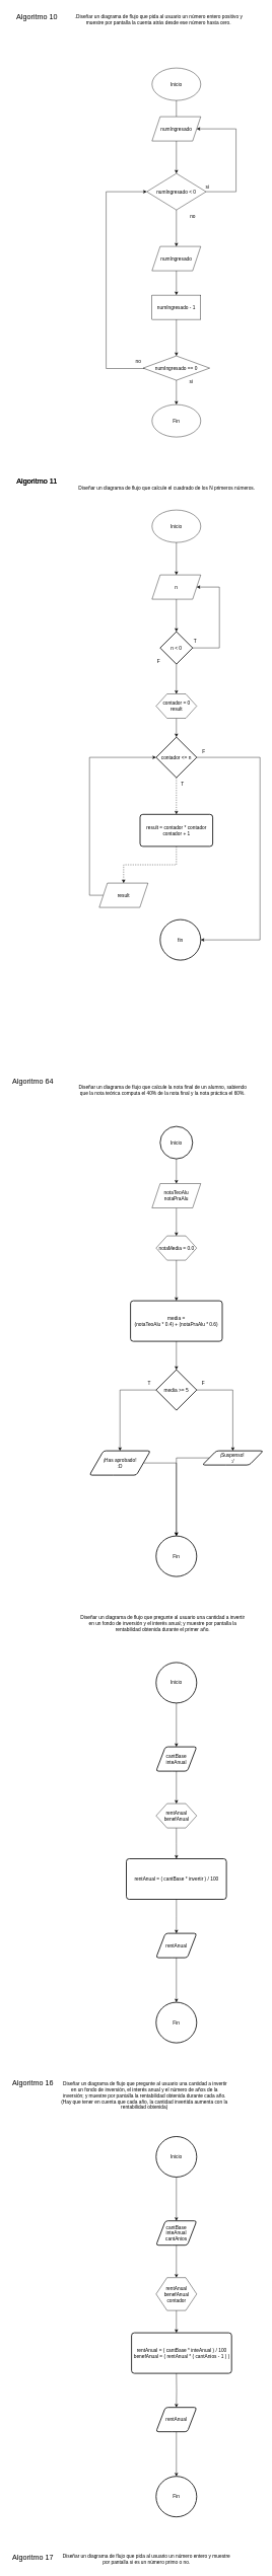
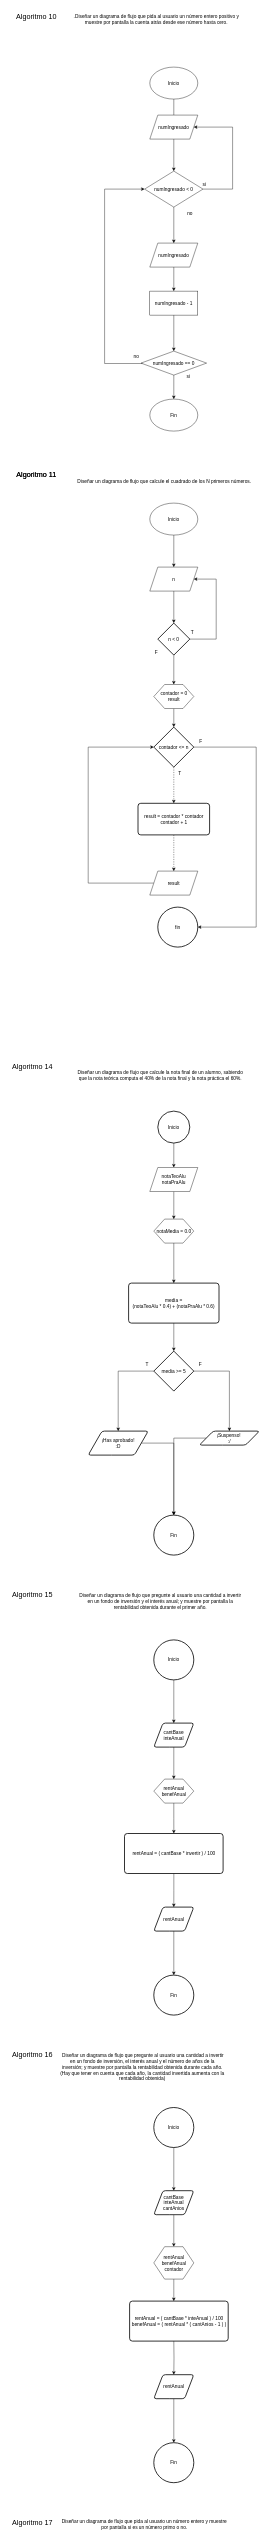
- <mxCell id="34" value="result" style="shape=parallelogram;perimeter=parallelogramPerimeter;whiteSpace=wrap;html=1;fixedSize=1;" parent="1" vertex="1"><mxGeometry x="244" y="2177" width="120" height="60" as="geometry" /></mxCell>
+ <mxCell id="34" value="result" style="shape=parallelogram;perimeter=parallelogramPerimeter;whiteSpace=wrap;html=1;fixedSize=1;" parent="1" vertex="1"><mxGeometry x="374" y="2177" width="120" height="60" as="geometry" /></mxCell>
- <mxCell id="48" value="&lt;font style=&quot;font-size: 18px;&quot;&gt;Algoritmo 64&lt;/font&gt;" style="text;html=1;align=center;verticalAlign=middle;resizable=0;points=[];autosize=1;strokeColor=none;fillColor=none;" parent="1" vertex="1"><mxGeometry y="2647" width="120" height="40" as="geometry" x="20" /></mxCell>
+ <mxCell id="48" value="&lt;font style=&quot;font-size: 18px;&quot;&gt;Algoritmo 14&lt;/font&gt;" style="text;html=1;align=center;verticalAlign=middle;resizable=0;points=[];autosize=1;strokeColor=none;fillColor=none;" parent="1" vertex="1"><mxGeometry y="2647" width="120" height="40" as="geometry" x="20" /></mxCell>
+ <mxCell id="69" value="&lt;font style=&quot;font-size: 18px&quot;&gt;Algoritmo 15&lt;/font&gt;" style="text;html=1;align=center;verticalAlign=middle;resizable=0;points=[];autosize=1;strokeColor=none;fillColor=none;" parent="1" vertex="1"><mxGeometry y="3977" width="120" height="20" as="geometry" x="20" /></mxCell>
